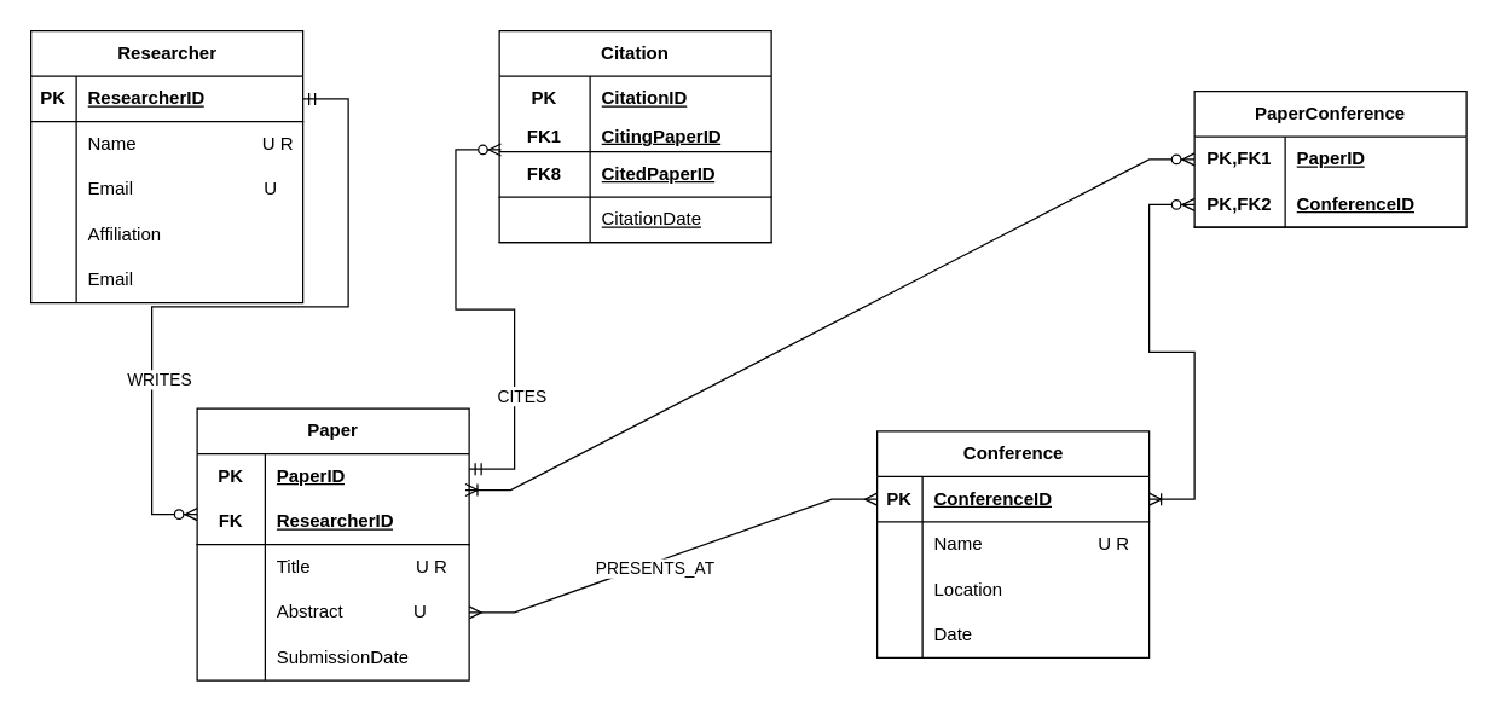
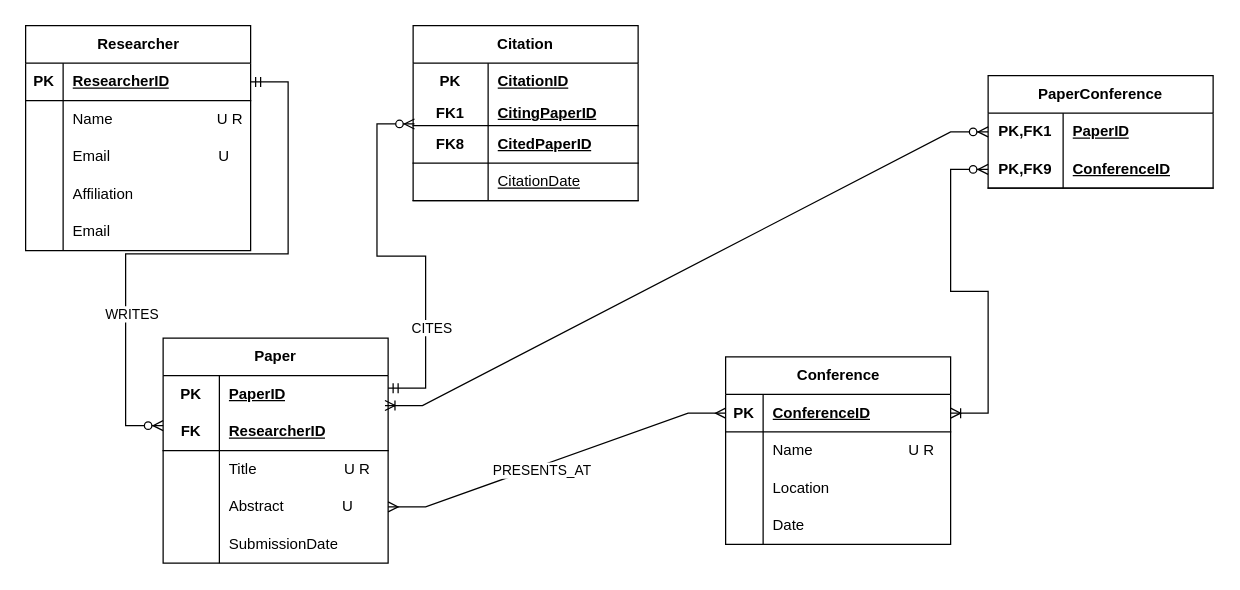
- <mxCell id="65" value="PK,FK2" style="shape=partialRectangle;connectable=0;fillColor=none;top=0;left=0;bottom=0;right=0;fontStyle=1;overflow=hidden;html=1;whiteSpace=wrap;" vertex="1" parent="64"><mxGeometry width="60" height="30" as="geometry"><mxRectangle width="60" height="30" as="alternateBounds" /></mxGeometry></mxCell>
+ <mxCell id="65" value="PK,FK9" style="shape=partialRectangle;connectable=0;fillColor=none;top=0;left=0;bottom=0;right=0;fontStyle=1;overflow=hidden;html=1;whiteSpace=wrap;" vertex="1" parent="64"><mxGeometry width="60" height="30" as="geometry"><mxRectangle width="60" height="30" as="alternateBounds" /></mxGeometry></mxCell>
